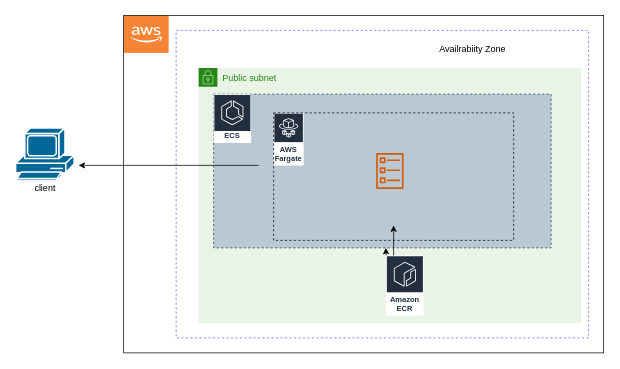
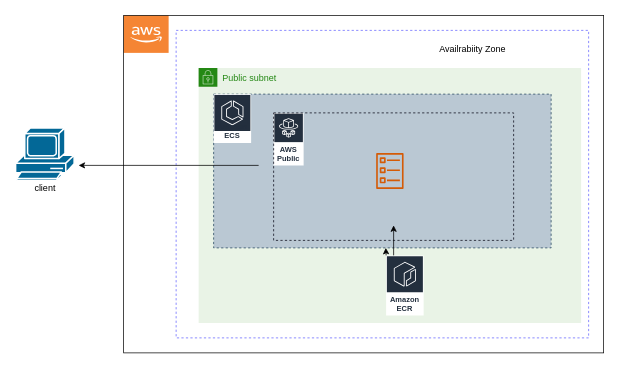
- <mxCell id="13" value="AWS Fargate" style="sketch=0;outlineConnect=0;fontColor=#232F3E;gradientColor=none;strokeColor=#ffffff;fillColor=#232F3E;dashed=0;verticalLabelPosition=middle;verticalAlign=bottom;align=center;html=1;whiteSpace=wrap;fontSize=10;fontStyle=1;spacing=3;shape=mxgraph.aws4.productIcon;prIcon=mxgraph.aws4.fargate;" vertex="1" parent="8"><mxGeometry x="100" y="60" width="40" height="70" as="geometry" /></mxCell>
+ <mxCell id="13" value="AWS Public" style="sketch=0;outlineConnect=0;fontColor=#232F3E;gradientColor=none;strokeColor=#ffffff;fillColor=#232F3E;dashed=0;verticalLabelPosition=middle;verticalAlign=bottom;align=center;html=1;whiteSpace=wrap;fontSize=10;fontStyle=1;spacing=3;shape=mxgraph.aws4.productIcon;prIcon=mxgraph.aws4.fargate;" vertex="1" parent="8"><mxGeometry x="100" y="60" width="40" height="70" as="geometry" /></mxCell>
